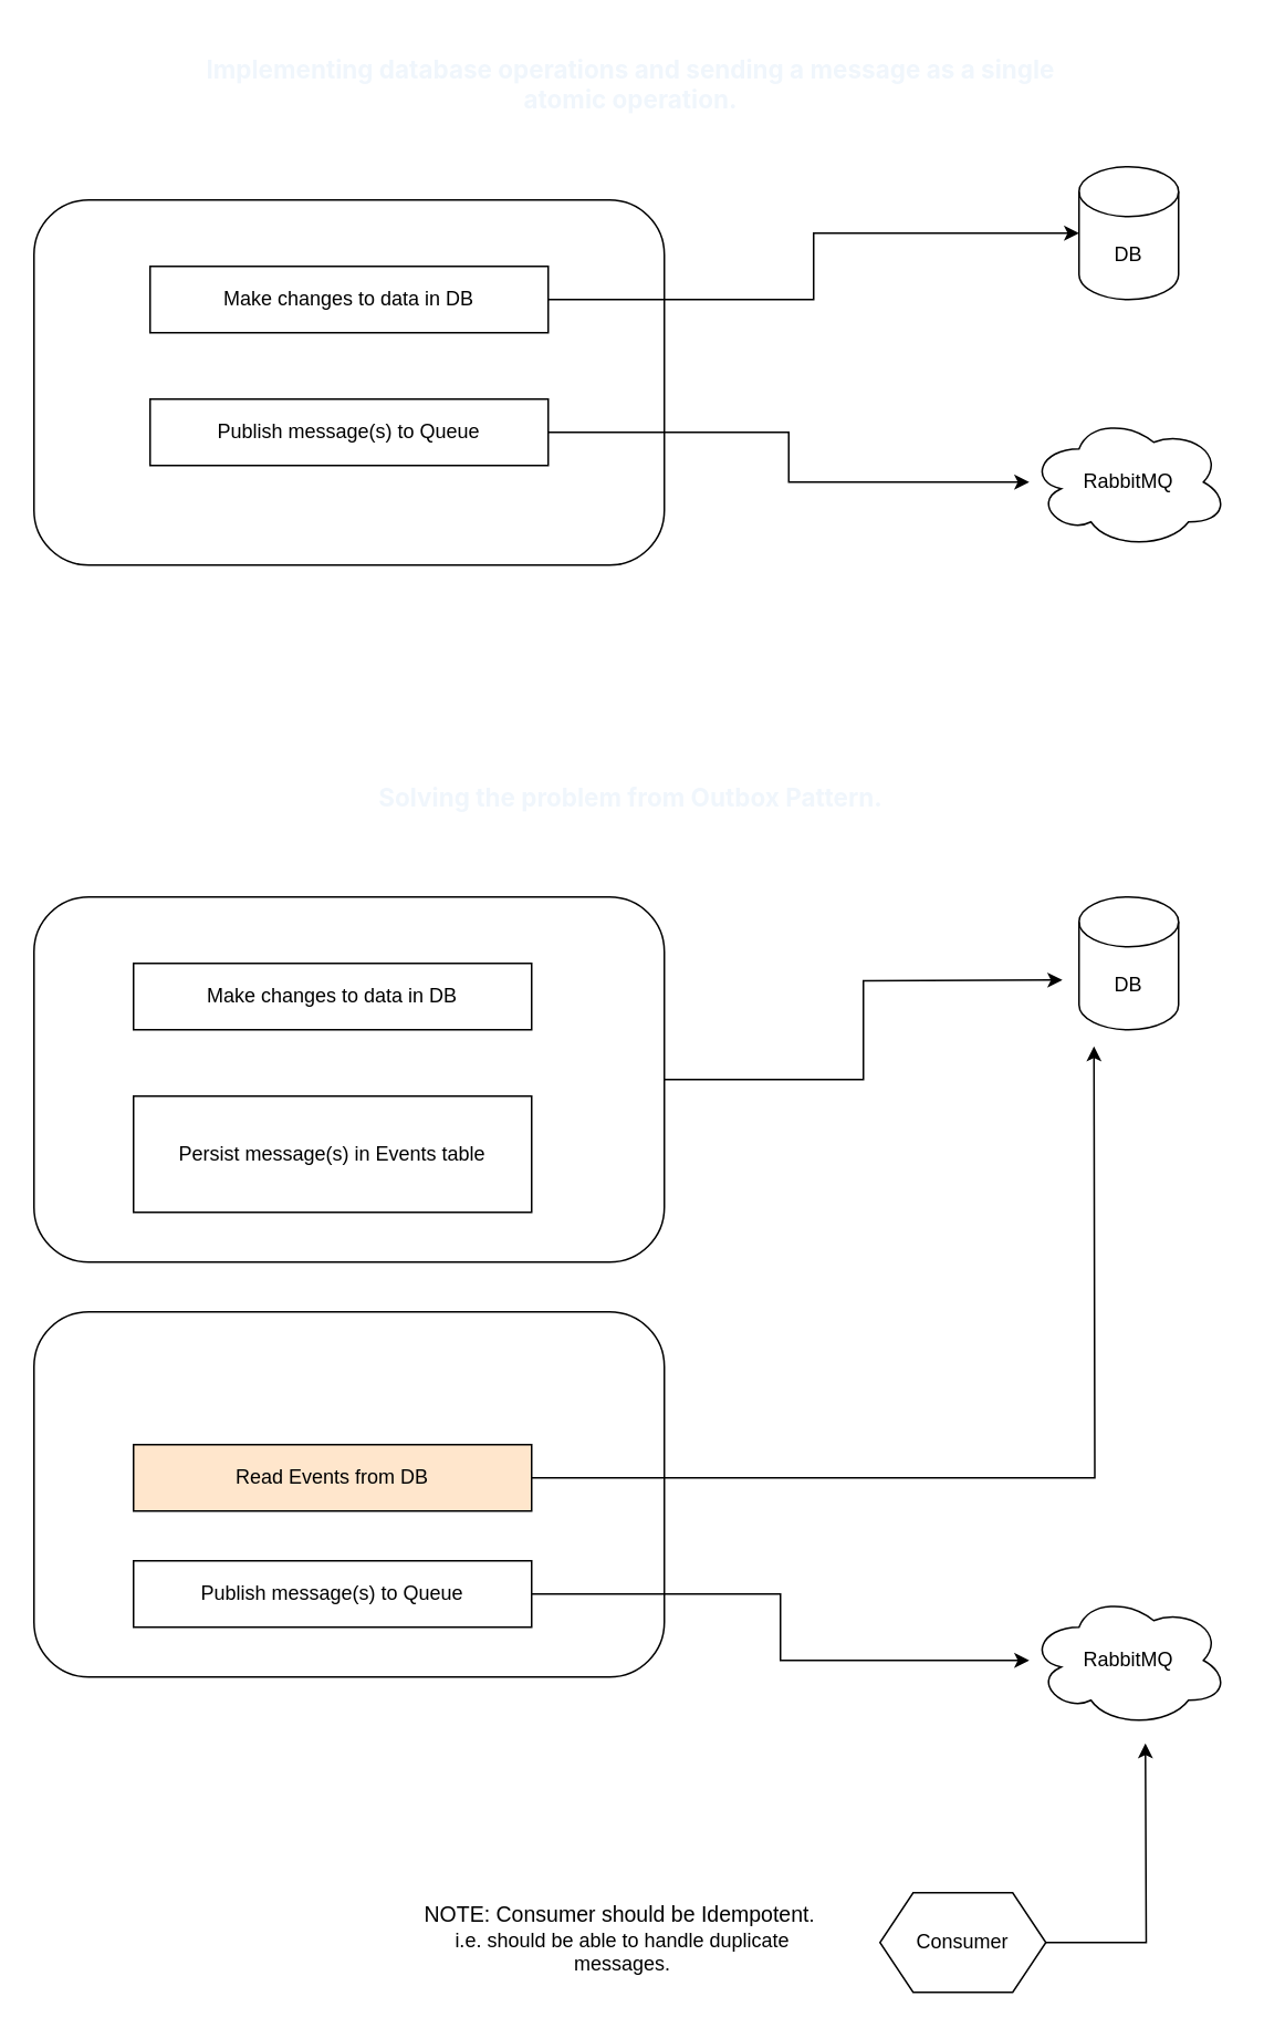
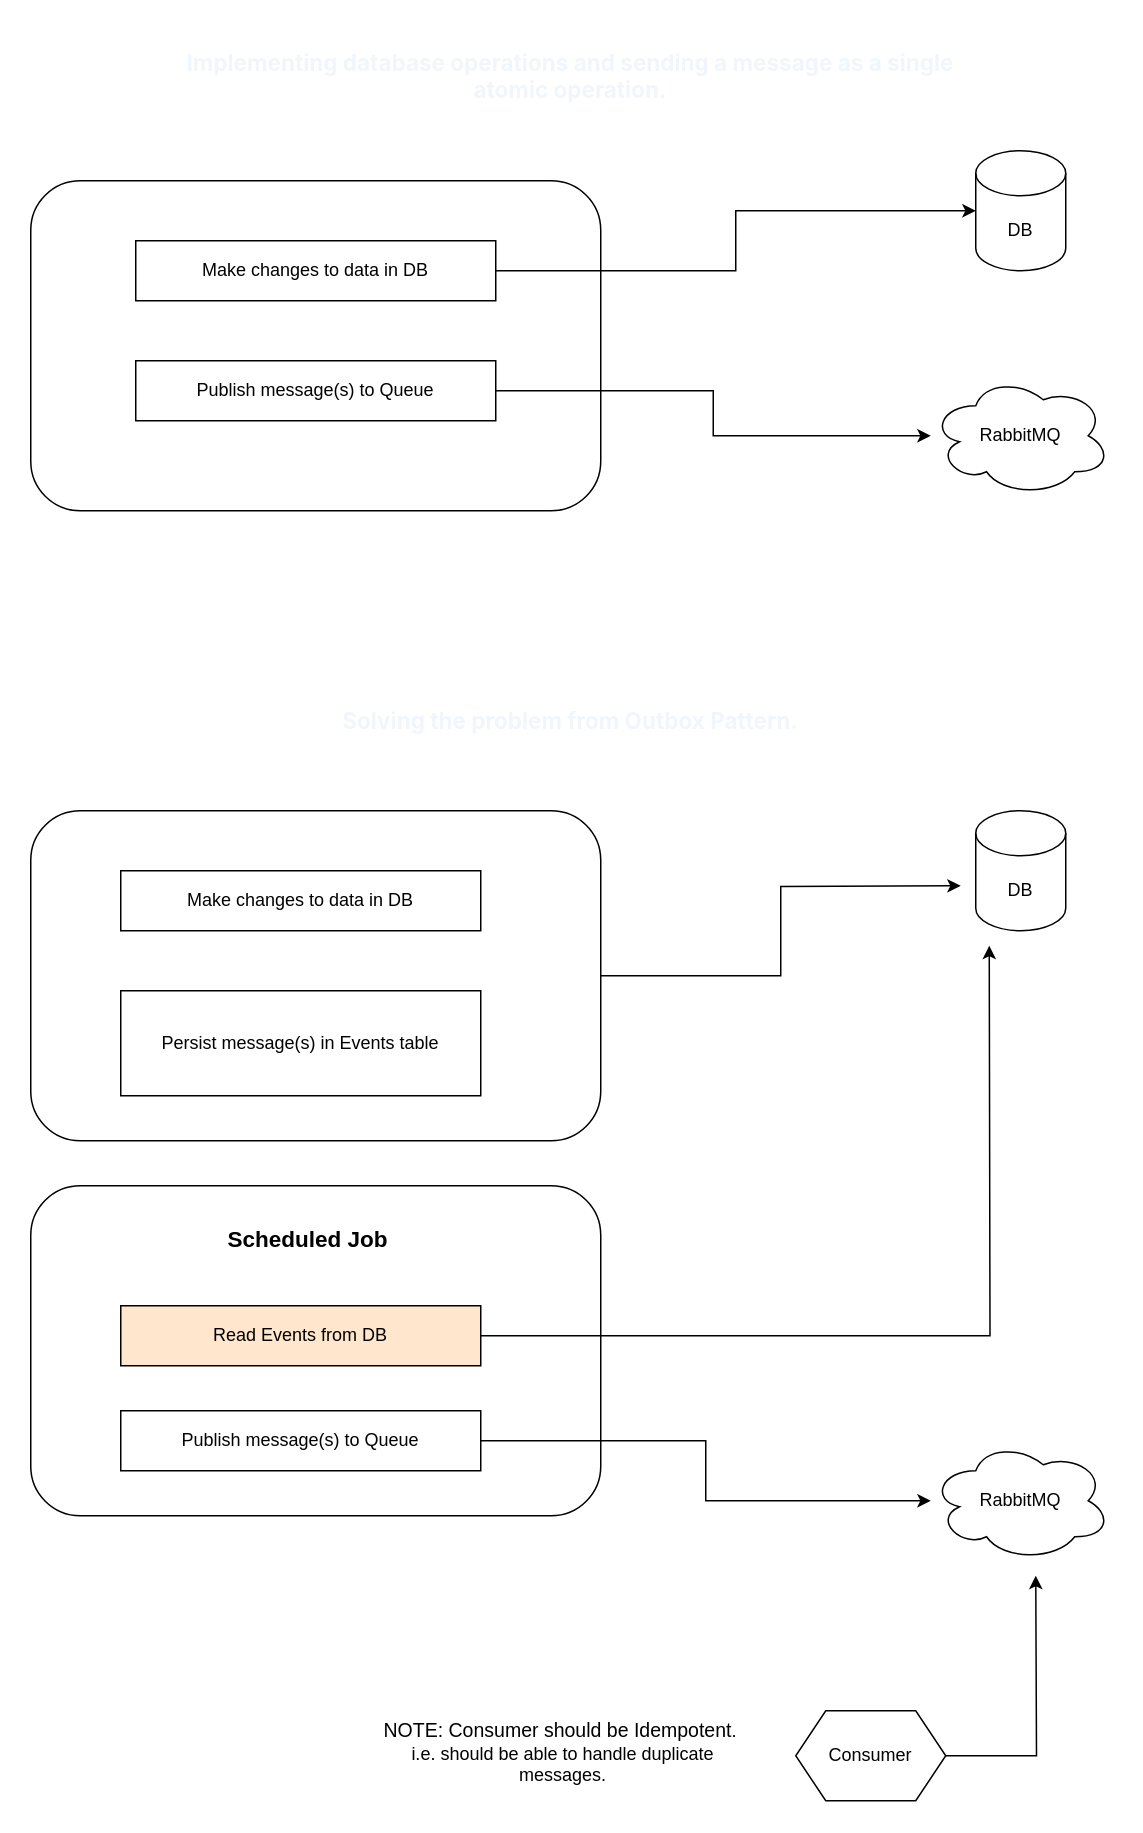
+ <mxCell id="17" value="&lt;b&gt;&lt;font style=&quot;font-size: 15px;&quot;&gt;Scheduled Job&lt;/font&gt;&lt;/b&gt;" style="text;html=1;align=center;verticalAlign=middle;whiteSpace=wrap;rounded=0;" vertex="1" parent="1"><mxGeometry x="110" y="810" width="190" height="30" as="geometry" /></mxCell>
